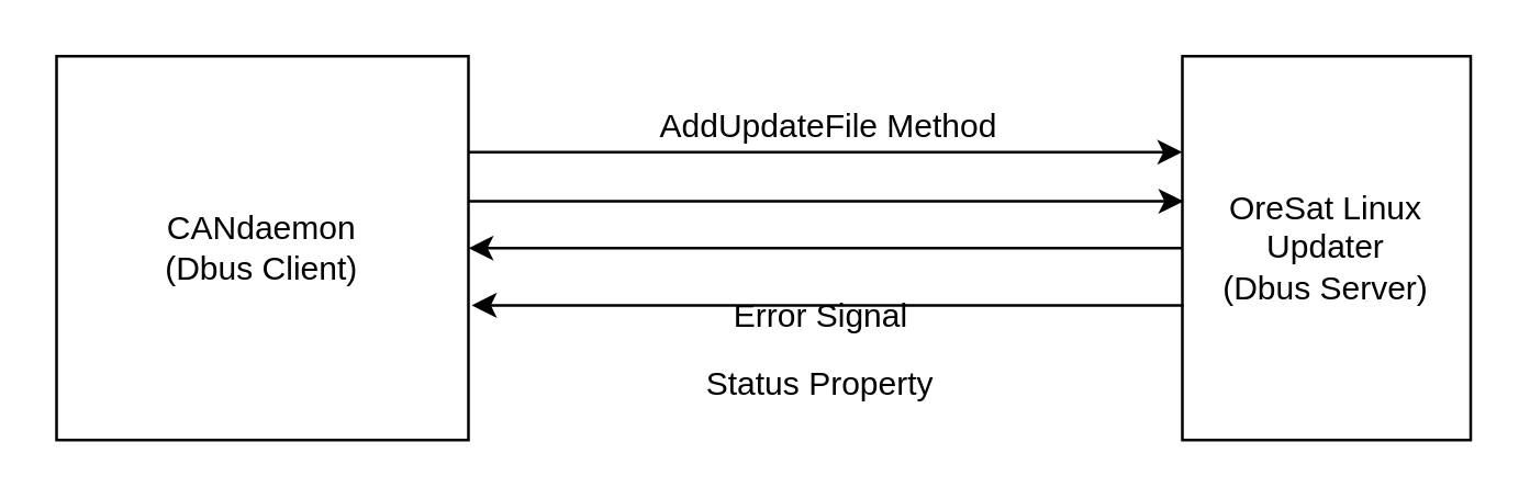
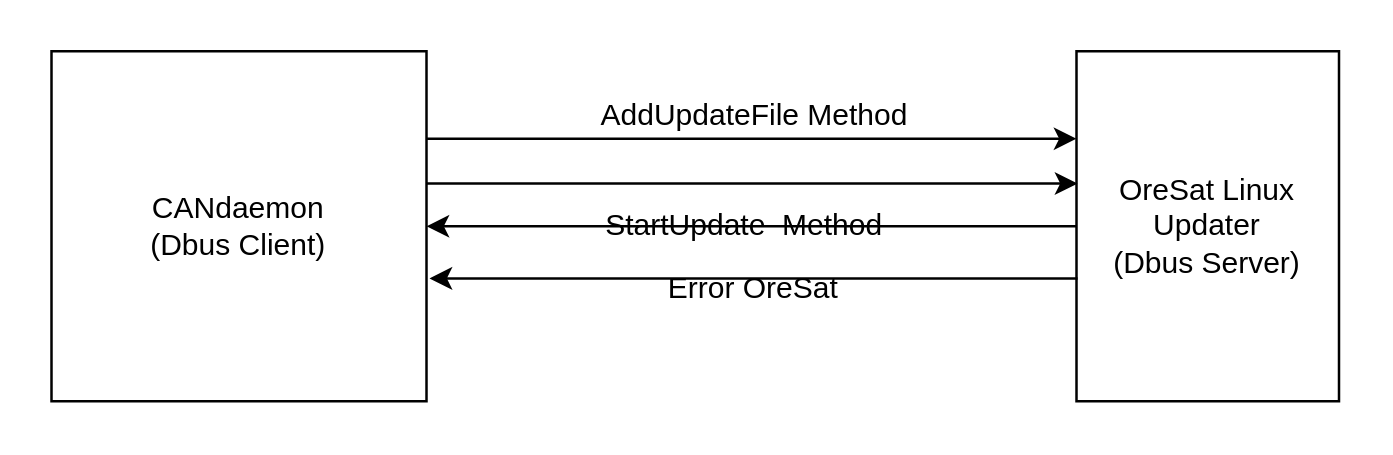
+ <mxCell id="8" value="StartUpdate&amp;nbsp; Method" style="text;html=1;resizable=0;points=[];autosize=1;align=left;verticalAlign=top;spacingTop=-4;" parent="1" vertex="1"><mxGeometry x="240" y="80" width="130" height="20" as="geometry" /></mxCell>
- <mxCell id="11" value="Error Signal" style="text;html=1;resizable=0;points=[];autosize=1;align=left;verticalAlign=top;spacingTop=-4;" vertex="1" parent="1"><mxGeometry x="265" y="105" width="80" height="20" as="geometry" /></mxCell>
+ <mxCell id="11" value="Error OreSat" style="text;html=1;resizable=0;points=[];autosize=1;align=left;verticalAlign=top;spacingTop=-4;" vertex="1" parent="1"><mxGeometry x="265" y="105" width="80" height="20" as="geometry" /></mxCell>
- <mxCell id="9" value="Status Property" style="text;html=1;resizable=0;points=[];autosize=1;align=left;verticalAlign=top;spacingTop=-4;" parent="1" vertex="1"><mxGeometry x="255" y="130" width="100" height="20" as="geometry" /></mxCell>
